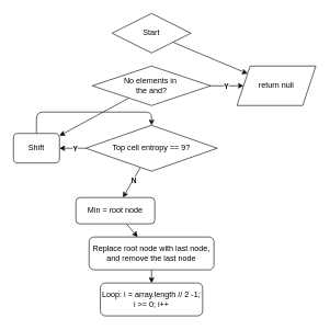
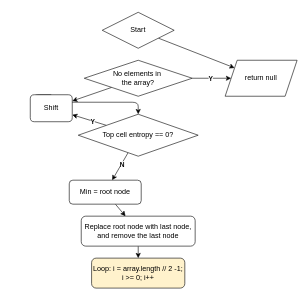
- <mxCell id="7" value="No elements in&amp;nbsp;&lt;div&gt;the and?&lt;/div&gt;" style="rhombus;whiteSpace=wrap;html=1;" vertex="1" parent="1"><mxGeometry x="140" y="100" width="180" height="60" as="geometry" /></mxCell>
+ <mxCell id="7" value="No elements in&amp;nbsp;&lt;div&gt;the array?&lt;/div&gt;" style="rhombus;whiteSpace=wrap;html=1;" vertex="1" parent="1"><mxGeometry x="140" y="100" width="180" height="60" as="geometry" /></mxCell>
- <mxCell id="8" value="return null" style="shape=parallelogram;perimeter=parallelogramPerimeter;whiteSpace=wrap;html=1;fixedSize=1;" vertex="1" parent="1"><mxGeometry x="360" y="100" width="120" height="60" as="geometry" /></mxCell>
+ <mxCell id="8" value="return null" style="shape=parallelogram;perimeter=parallelogramPerimeter;whiteSpace=wrap;html=1;fixedSize=1;" vertex="1" parent="1"><mxGeometry x="375" y="100" width="120" height="60" as="geometry" /></mxCell>
- <mxCell id="15" value="Shift" style="whiteSpace=wrap;html=1;rounded=1;" vertex="1" parent="1"><mxGeometry x="20" y="202.5" width="70" height="45" as="geometry" /></mxCell>
+ <mxCell id="15" value="Shift" style="whiteSpace=wrap;html=1;rounded=1;" vertex="1" parent="1"><mxGeometry x="50" y="157.5" width="70" height="45" as="geometry" /></mxCell>
- <mxCell id="13" value="Top cell entropy == 9?" style="rhombus;whiteSpace=wrap;html=1;" vertex="1" parent="1"><mxGeometry x="130" y="190" width="200" height="70" as="geometry" /></mxCell>
+ <mxCell id="13" value="Top cell entropy == 0?" style="rhombus;whiteSpace=wrap;html=1;" vertex="1" parent="1"><mxGeometry x="130" y="190" width="200" height="70" as="geometry" /></mxCell>
- <mxCell id="20" value="Loop: i = array.length // 2 -1; i &amp;gt;= 0; i++" style="whiteSpace=wrap;html=1;rounded=1;" vertex="1" parent="1"><mxGeometry x="152.25" y="430" width="155.5" height="50" as="geometry" /></mxCell>
+ <mxCell id="20" value="Loop: i = array.length // 2 -1; i &amp;gt;= 0; i++" style="whiteSpace=wrap;html=1;rounded=1;fillColor=#fff2cc;" vertex="1" parent="1"><mxGeometry x="152.25" y="430" width="155.5" height="50" as="geometry" /></mxCell>
